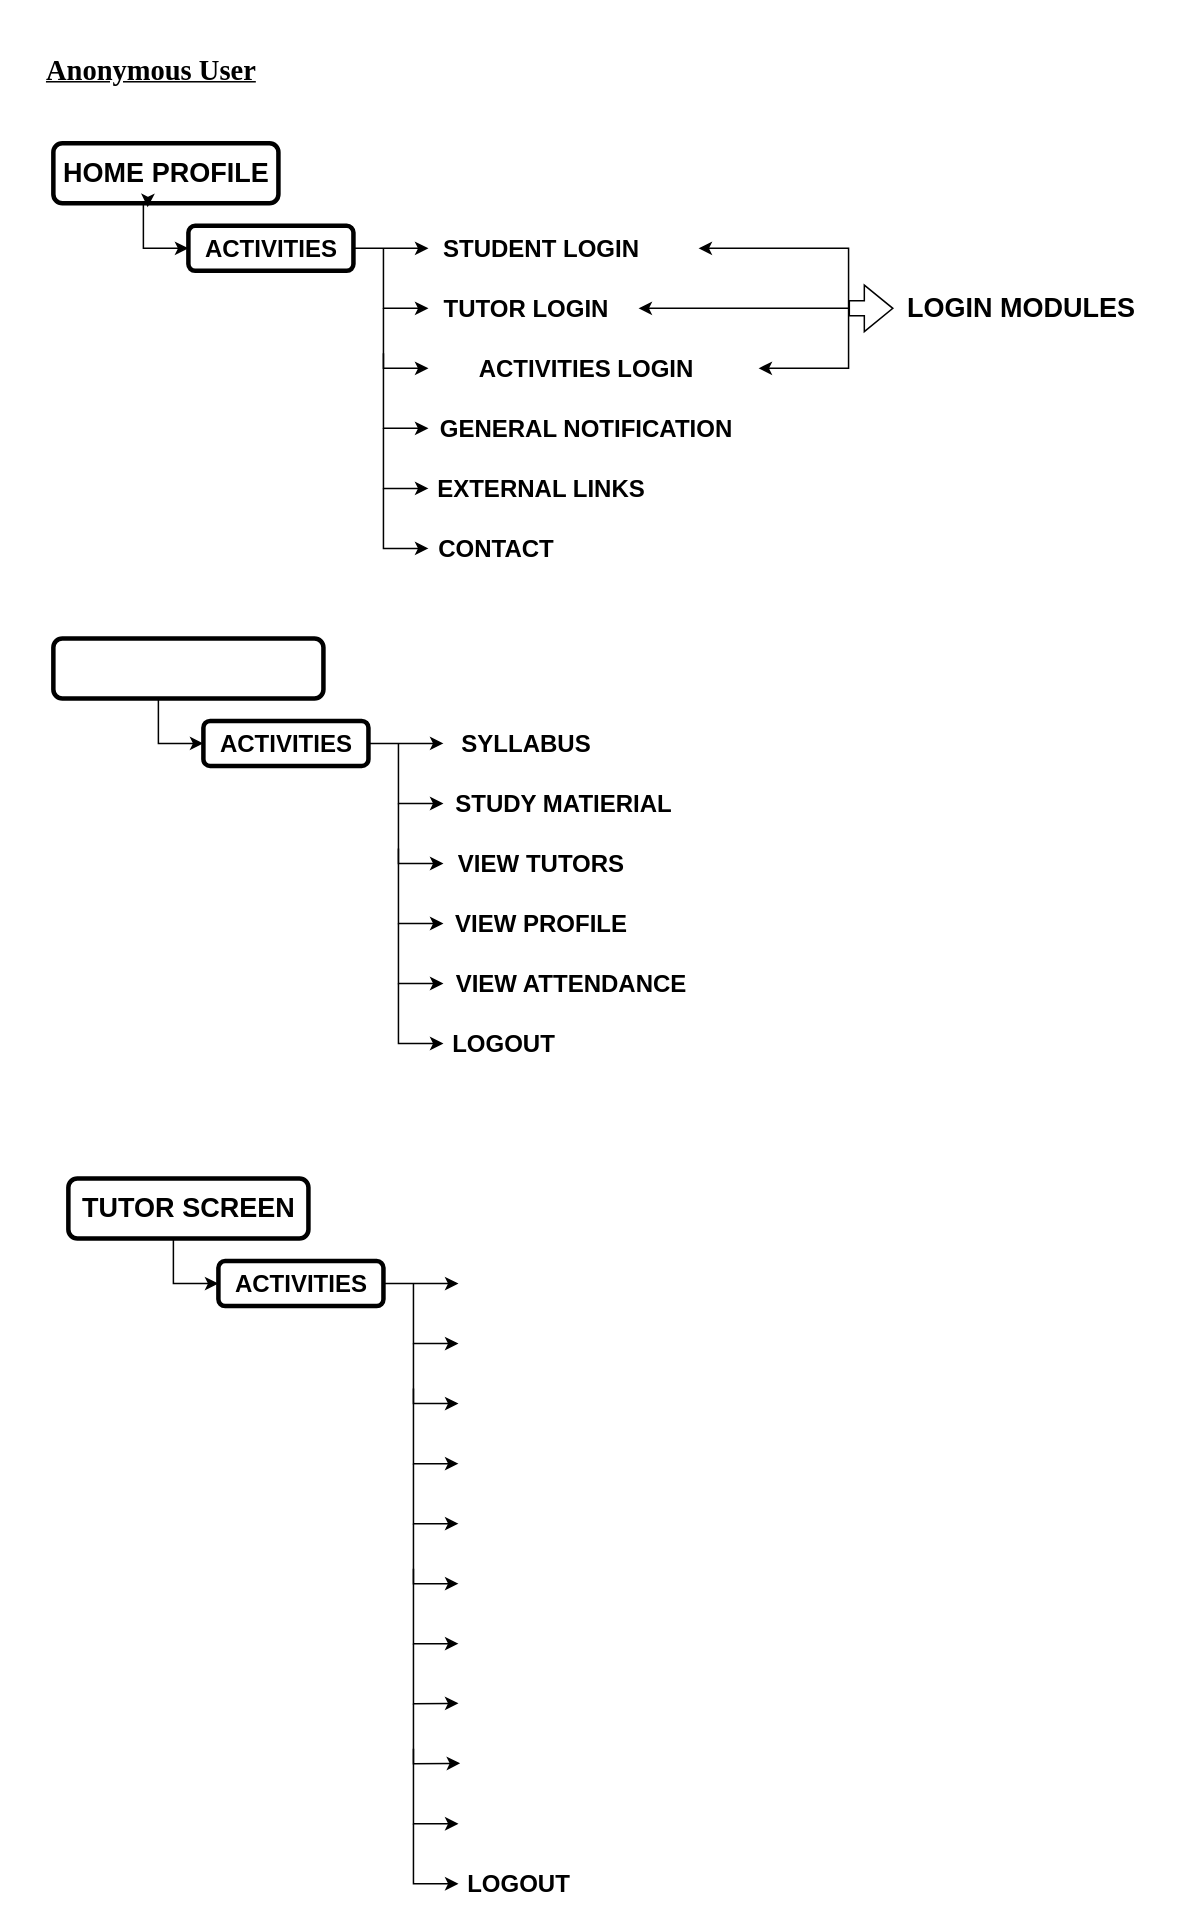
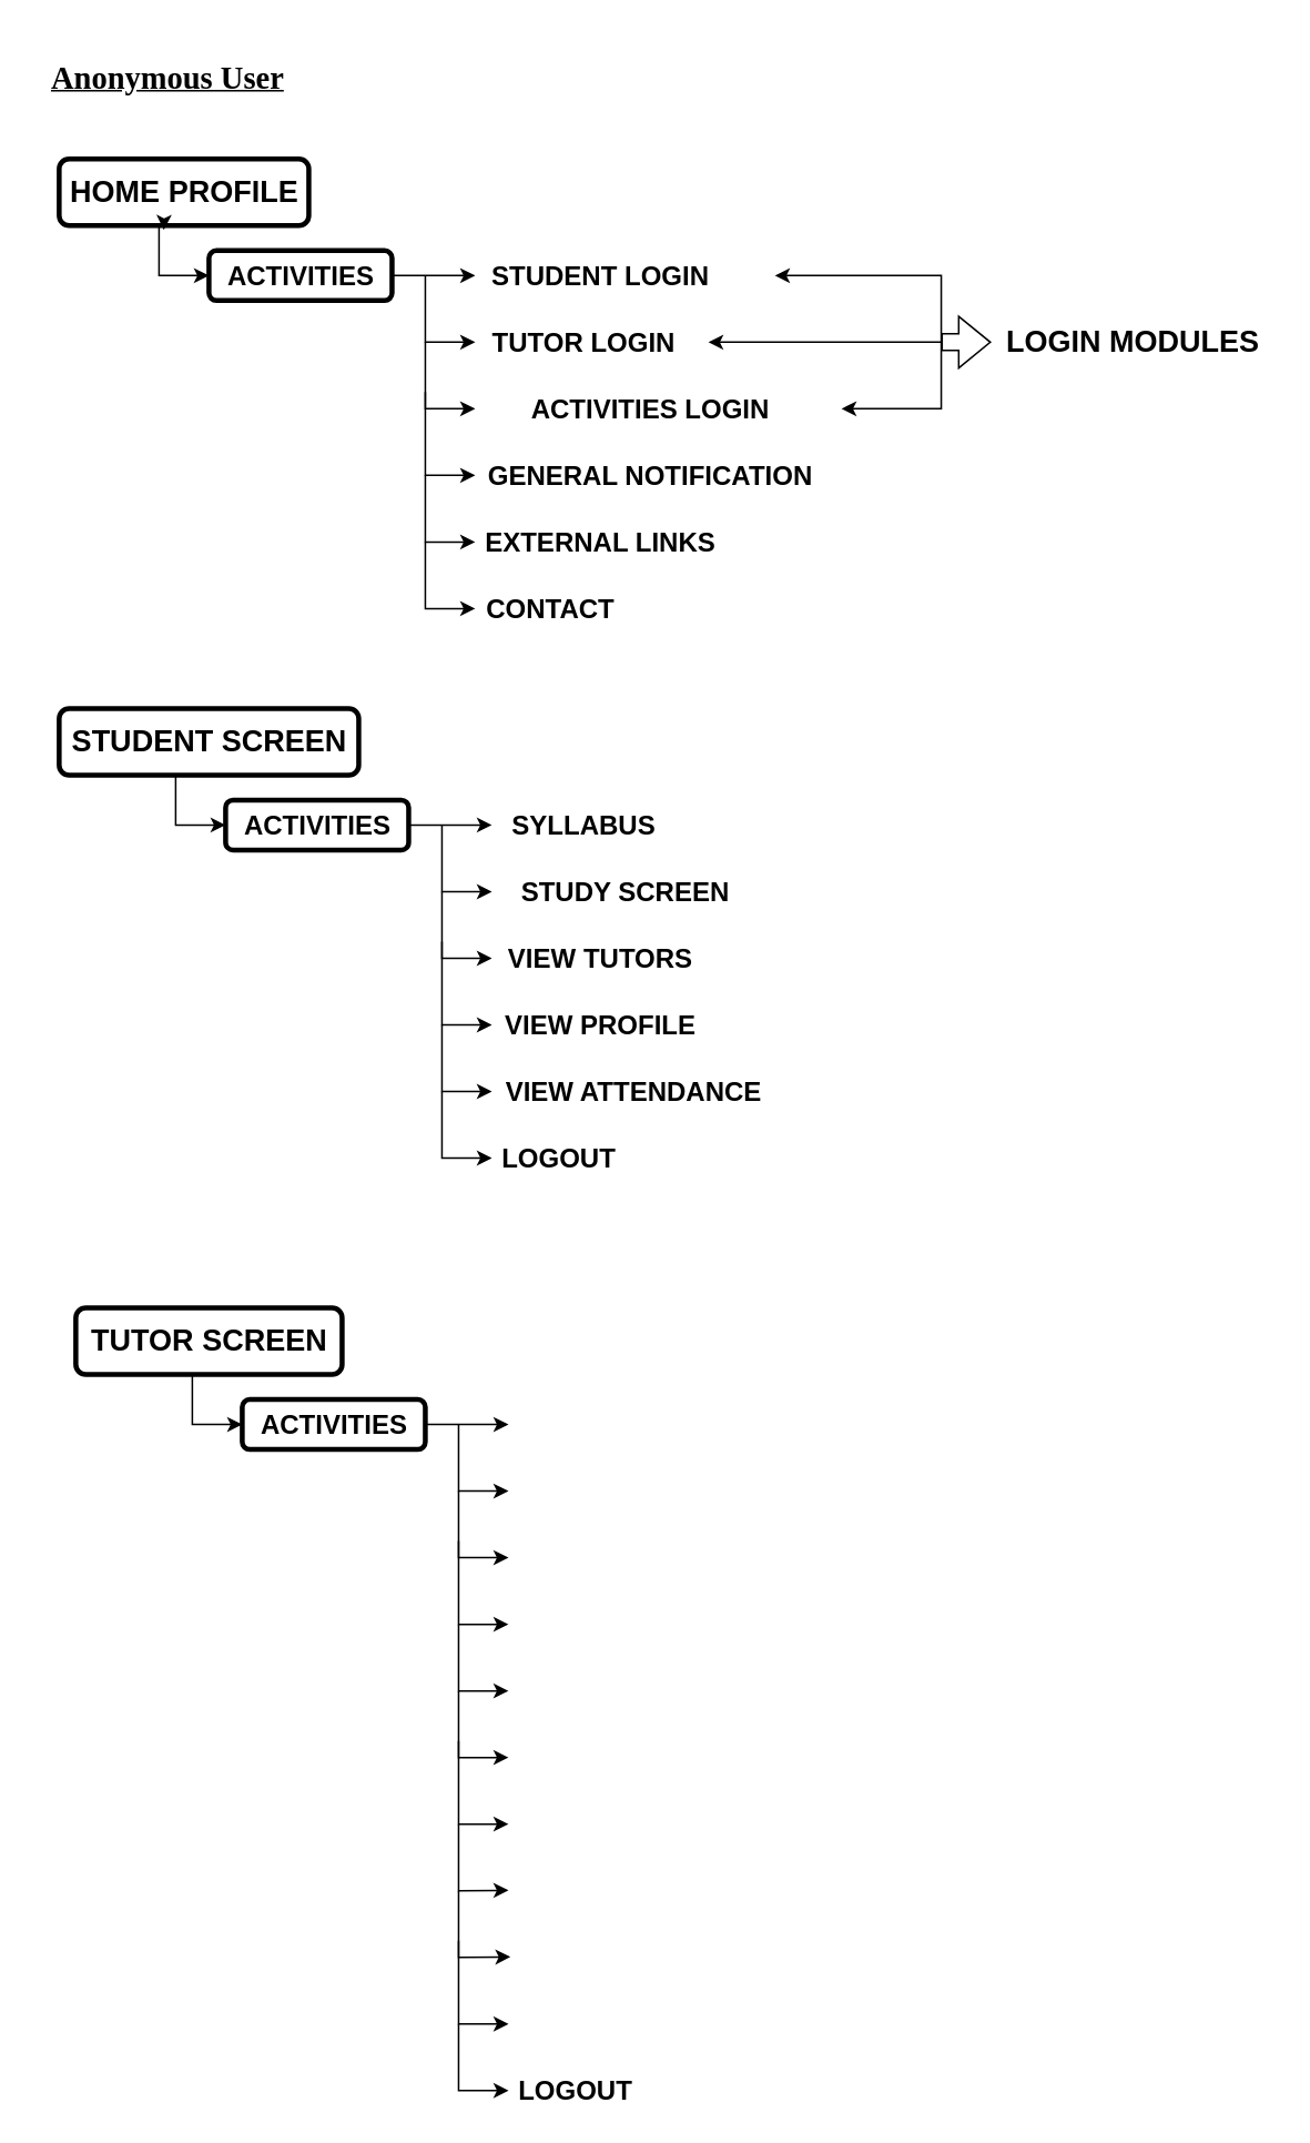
+ <mxCell id="26" value="&lt;font style=&quot;font-size: 18px&quot;&gt;&lt;b&gt;STUDENT SCREEN&lt;/b&gt;&lt;/font&gt;" style="text;html=1;align=center;verticalAlign=middle;resizable=0;points=[];autosize=1;strokeColor=none;fillColor=none;" parent="1" vertex="1"><mxGeometry x="35" y="435" width="180" height="20" as="geometry" /></mxCell>
- <mxCell id="32" value="&lt;span style=&quot;font-size: 16px&quot;&gt;&lt;b&gt;STUDY MATIERIAL&lt;/b&gt;&lt;/span&gt;" style="text;html=1;align=center;verticalAlign=middle;resizable=0;points=[];autosize=1;strokeColor=none;fillColor=none;" parent="1" vertex="1"><mxGeometry x="295" y="525" width="160" height="20" as="geometry" /></mxCell>
+ <mxCell id="32" value="&lt;span style=&quot;font-size: 16px&quot;&gt;&lt;b&gt;STUDY SCREEN&lt;/b&gt;&lt;/span&gt;" style="text;html=1;align=center;verticalAlign=middle;resizable=0;points=[];autosize=1;strokeColor=none;fillColor=none;" parent="1" vertex="1"><mxGeometry x="295" y="525" width="160" height="20" as="geometry" /></mxCell>
